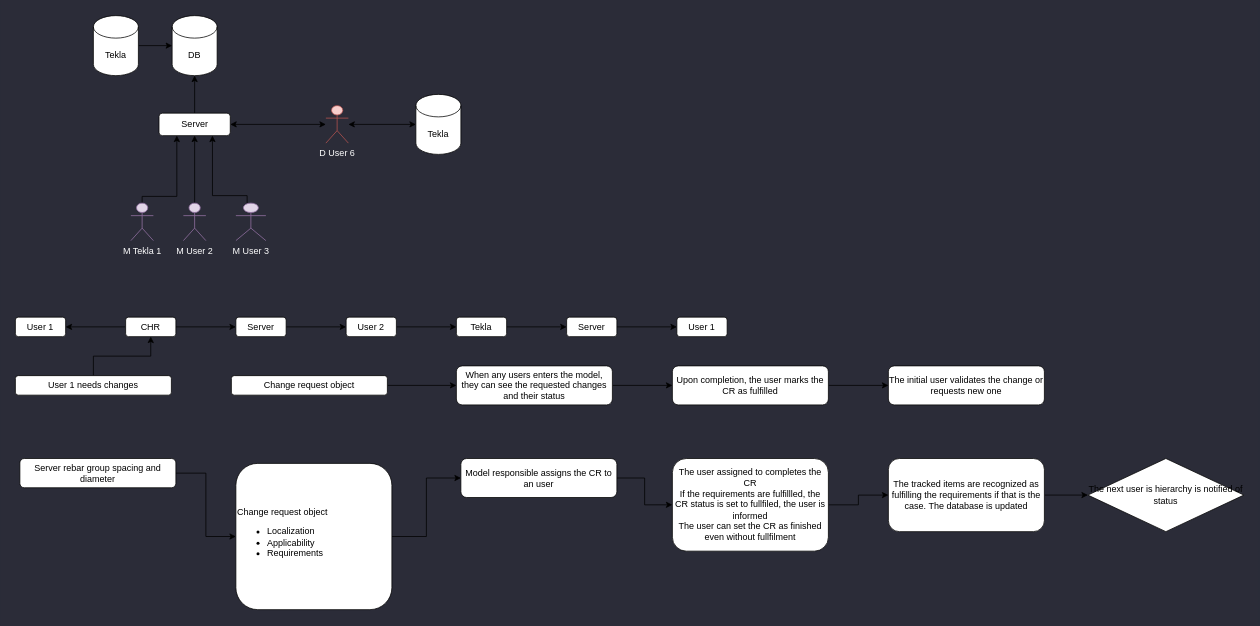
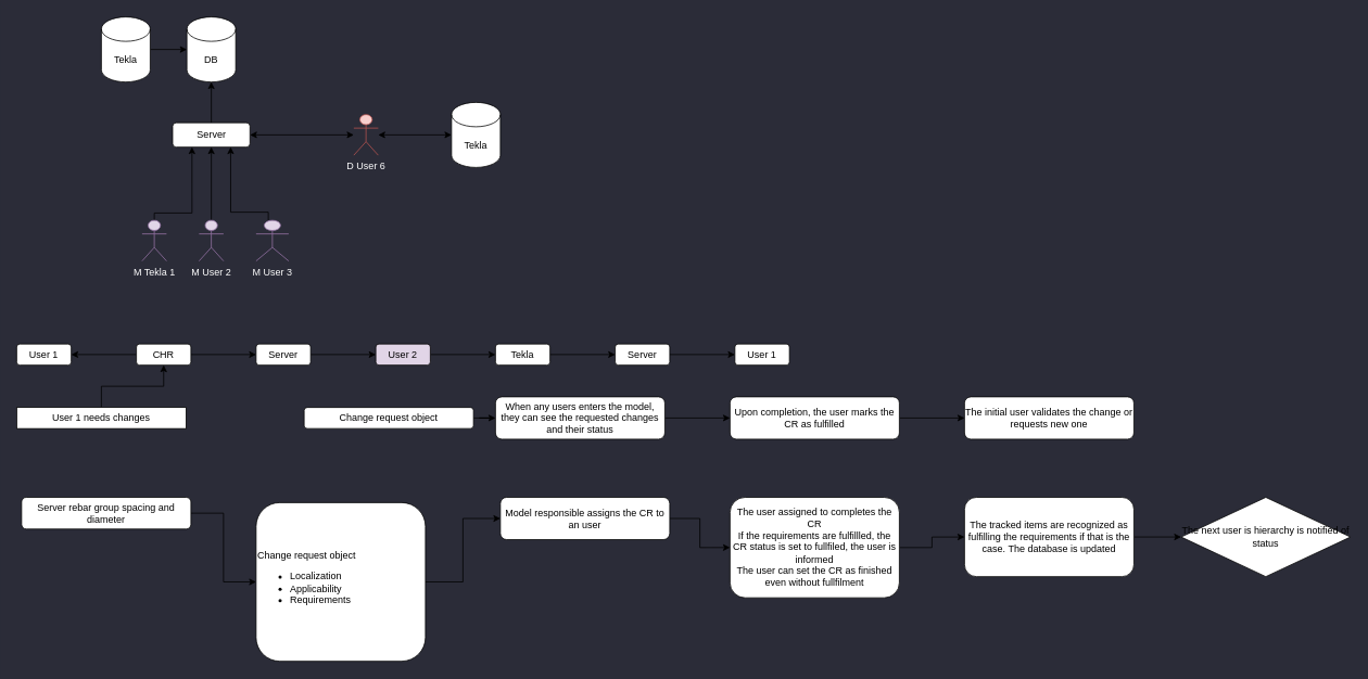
- <mxCell id="23" value="User 2" style="rounded=1;whiteSpace=wrap;html=1;" vertex="1" parent="1"><mxGeometry x="461" y="422" width="67" height="26" as="geometry" /></mxCell>
+ <mxCell id="23" value="User 2" style="rounded=1;whiteSpace=wrap;html=1;fillColor=#e1d5e7;" vertex="1" parent="1"><mxGeometry x="461" y="422" width="67" height="26" as="geometry" /></mxCell>
- <mxCell id="31" value="User 1 needs changes" style="rounded=1;whiteSpace=wrap;html=1;" vertex="1" parent="1"><mxGeometry x="20" y="500" width="208" height="26" as="geometry" /></mxCell>
+ <mxCell id="31" value="User 1 needs changes" style="whiteSpace=wrap;html=1;rounded=0;" vertex="1" parent="1"><mxGeometry x="20" y="500" width="208" height="26" as="geometry" /></mxCell>
- <mxCell id="33" value="Change request object" style="rounded=1;whiteSpace=wrap;html=1;" vertex="1" parent="1"><mxGeometry x="308" y="500" width="208" height="26" as="geometry" /></mxCell>
+ <mxCell id="33" value="Change request object" style="rounded=1;whiteSpace=wrap;html=1;" vertex="1" parent="1"><mxGeometry x="373" y="500" width="208" height="26" as="geometry" /></mxCell>
